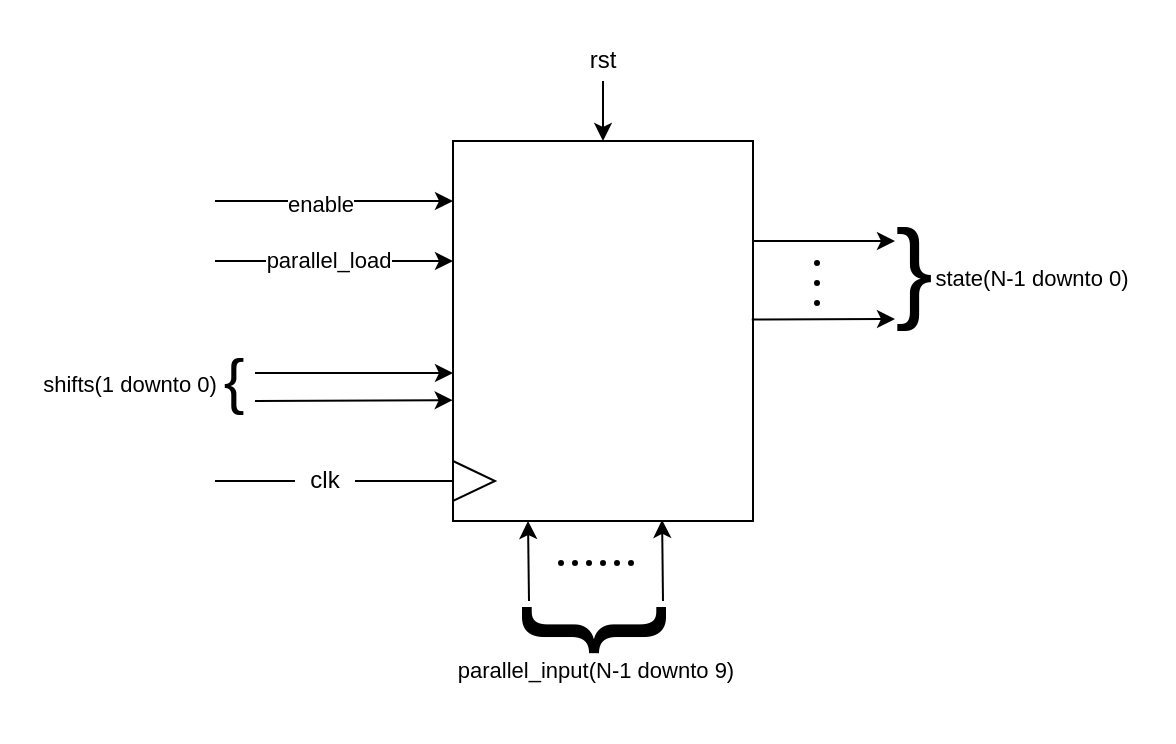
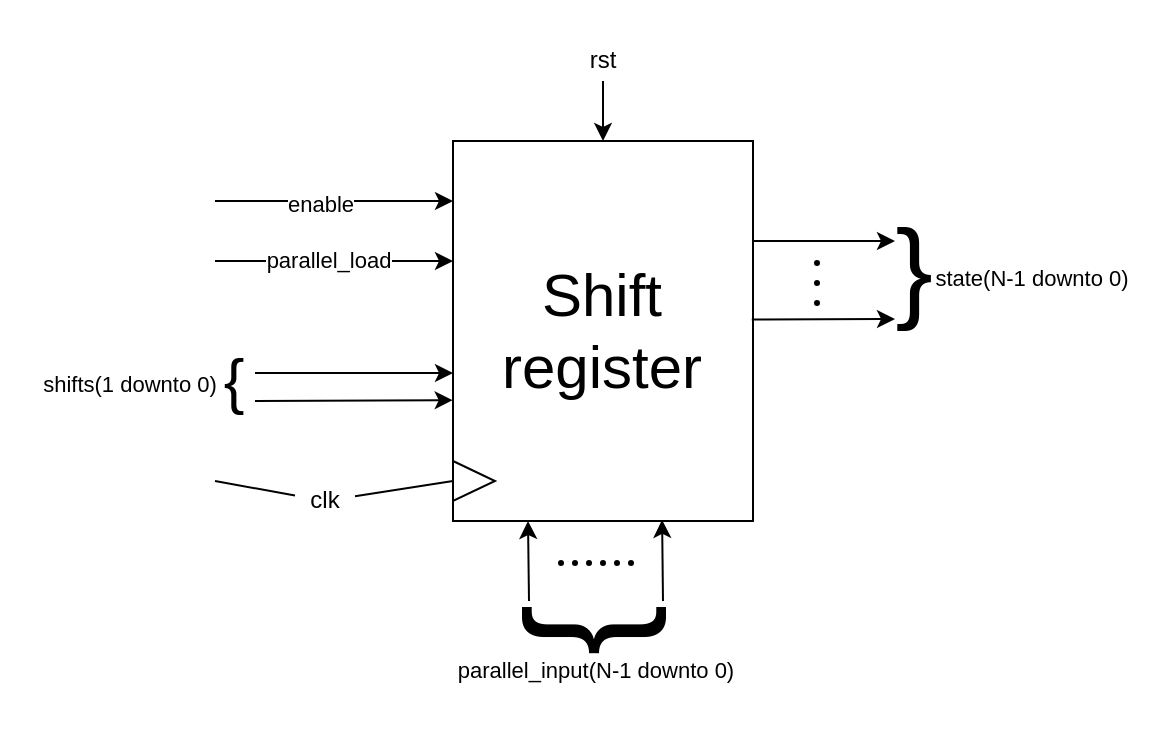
+ <mxCell id="34" value="&lt;font style=&quot;font-size: 30px&quot;&gt;Shift register&lt;/font&gt;" style="text;html=1;strokeColor=none;fillColor=none;align=center;verticalAlign=middle;whiteSpace=wrap;rounded=0;fontSize=11;" vertex="1" parent="1"><mxGeometry x="248" y="125" width="106" height="80" as="geometry" /></mxCell>
- <mxCell id="7" value="clk" style="text;html=1;align=center;verticalAlign=middle;resizable=0;points=[];autosize=1;strokeColor=none;fillColor=none;" vertex="1" parent="1"><mxGeometry x="147" y="230" width="30" height="20" as="geometry" /></mxCell>
+ <mxCell id="7" value="clk" style="text;html=1;align=center;verticalAlign=middle;resizable=0;points=[];autosize=1;strokeColor=none;fillColor=none;" vertex="1" parent="1"><mxGeometry x="147" y="240" width="30" height="20" as="geometry" /></mxCell>
- <mxCell id="26" value="parallel_input(N-1 downto 9)" style="text;html=1;strokeColor=none;fillColor=none;align=center;verticalAlign=middle;whiteSpace=wrap;rounded=0;fontSize=11;" vertex="1" parent="1"><mxGeometry x="223" y="320" width="150" height="30" as="geometry" /></mxCell>
+ <mxCell id="26" value="parallel_input(N-1 downto 0)" style="text;html=1;strokeColor=none;fillColor=none;align=center;verticalAlign=middle;whiteSpace=wrap;rounded=0;fontSize=11;" vertex="1" parent="1"><mxGeometry x="223" y="320" width="150" height="30" as="geometry" /></mxCell>
